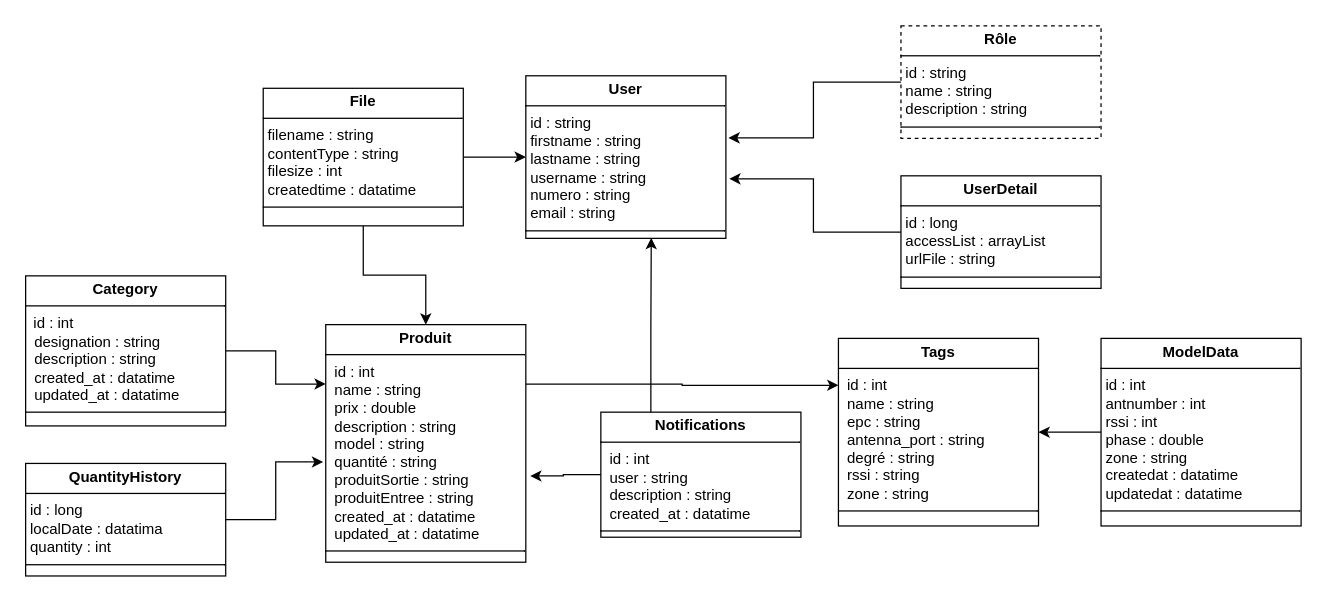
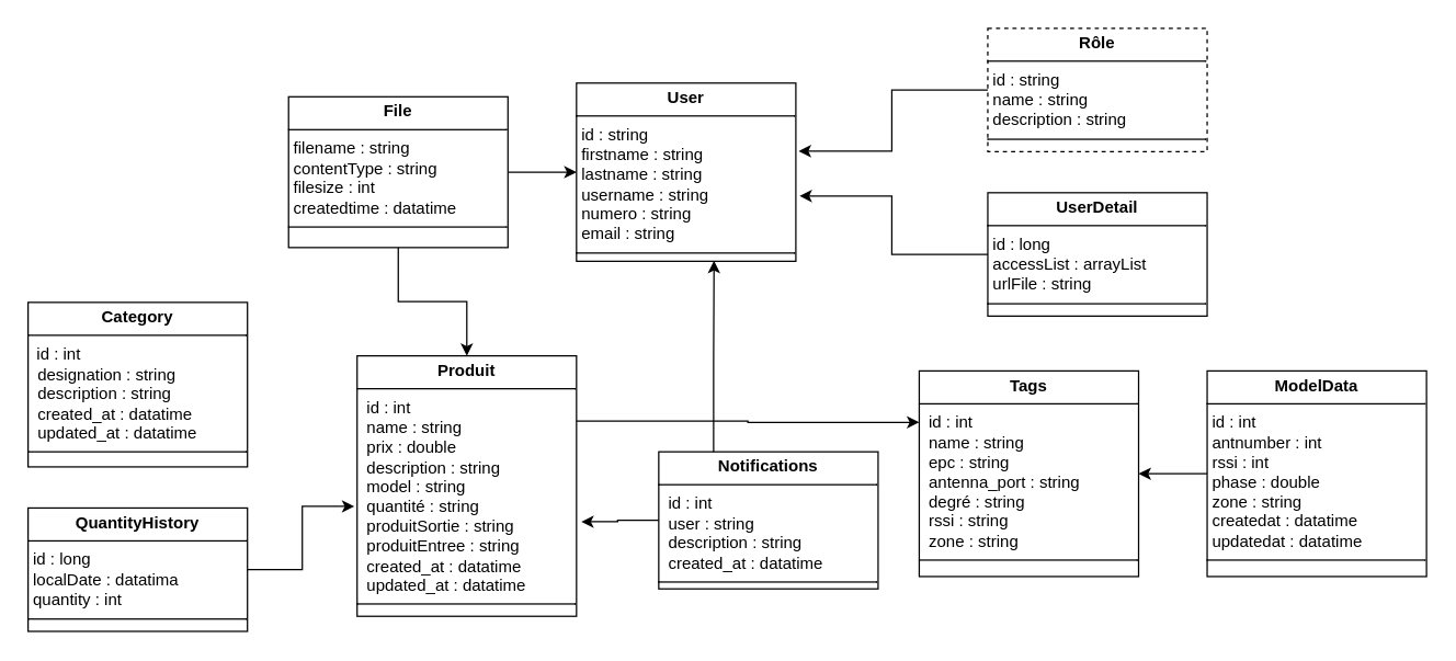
- <mxCell id="2" style="edgeStyle=orthogonalEdgeStyle;rounded=0;orthogonalLoop=1;jettySize=auto;html=1;exitX=1;exitY=0.5;exitDx=0;exitDy=0;entryX=0;entryY=0.25;entryDx=0;entryDy=0;" edge="1" parent="1" source="3" target="14"><mxGeometry relative="1" as="geometry" /></mxCell>
